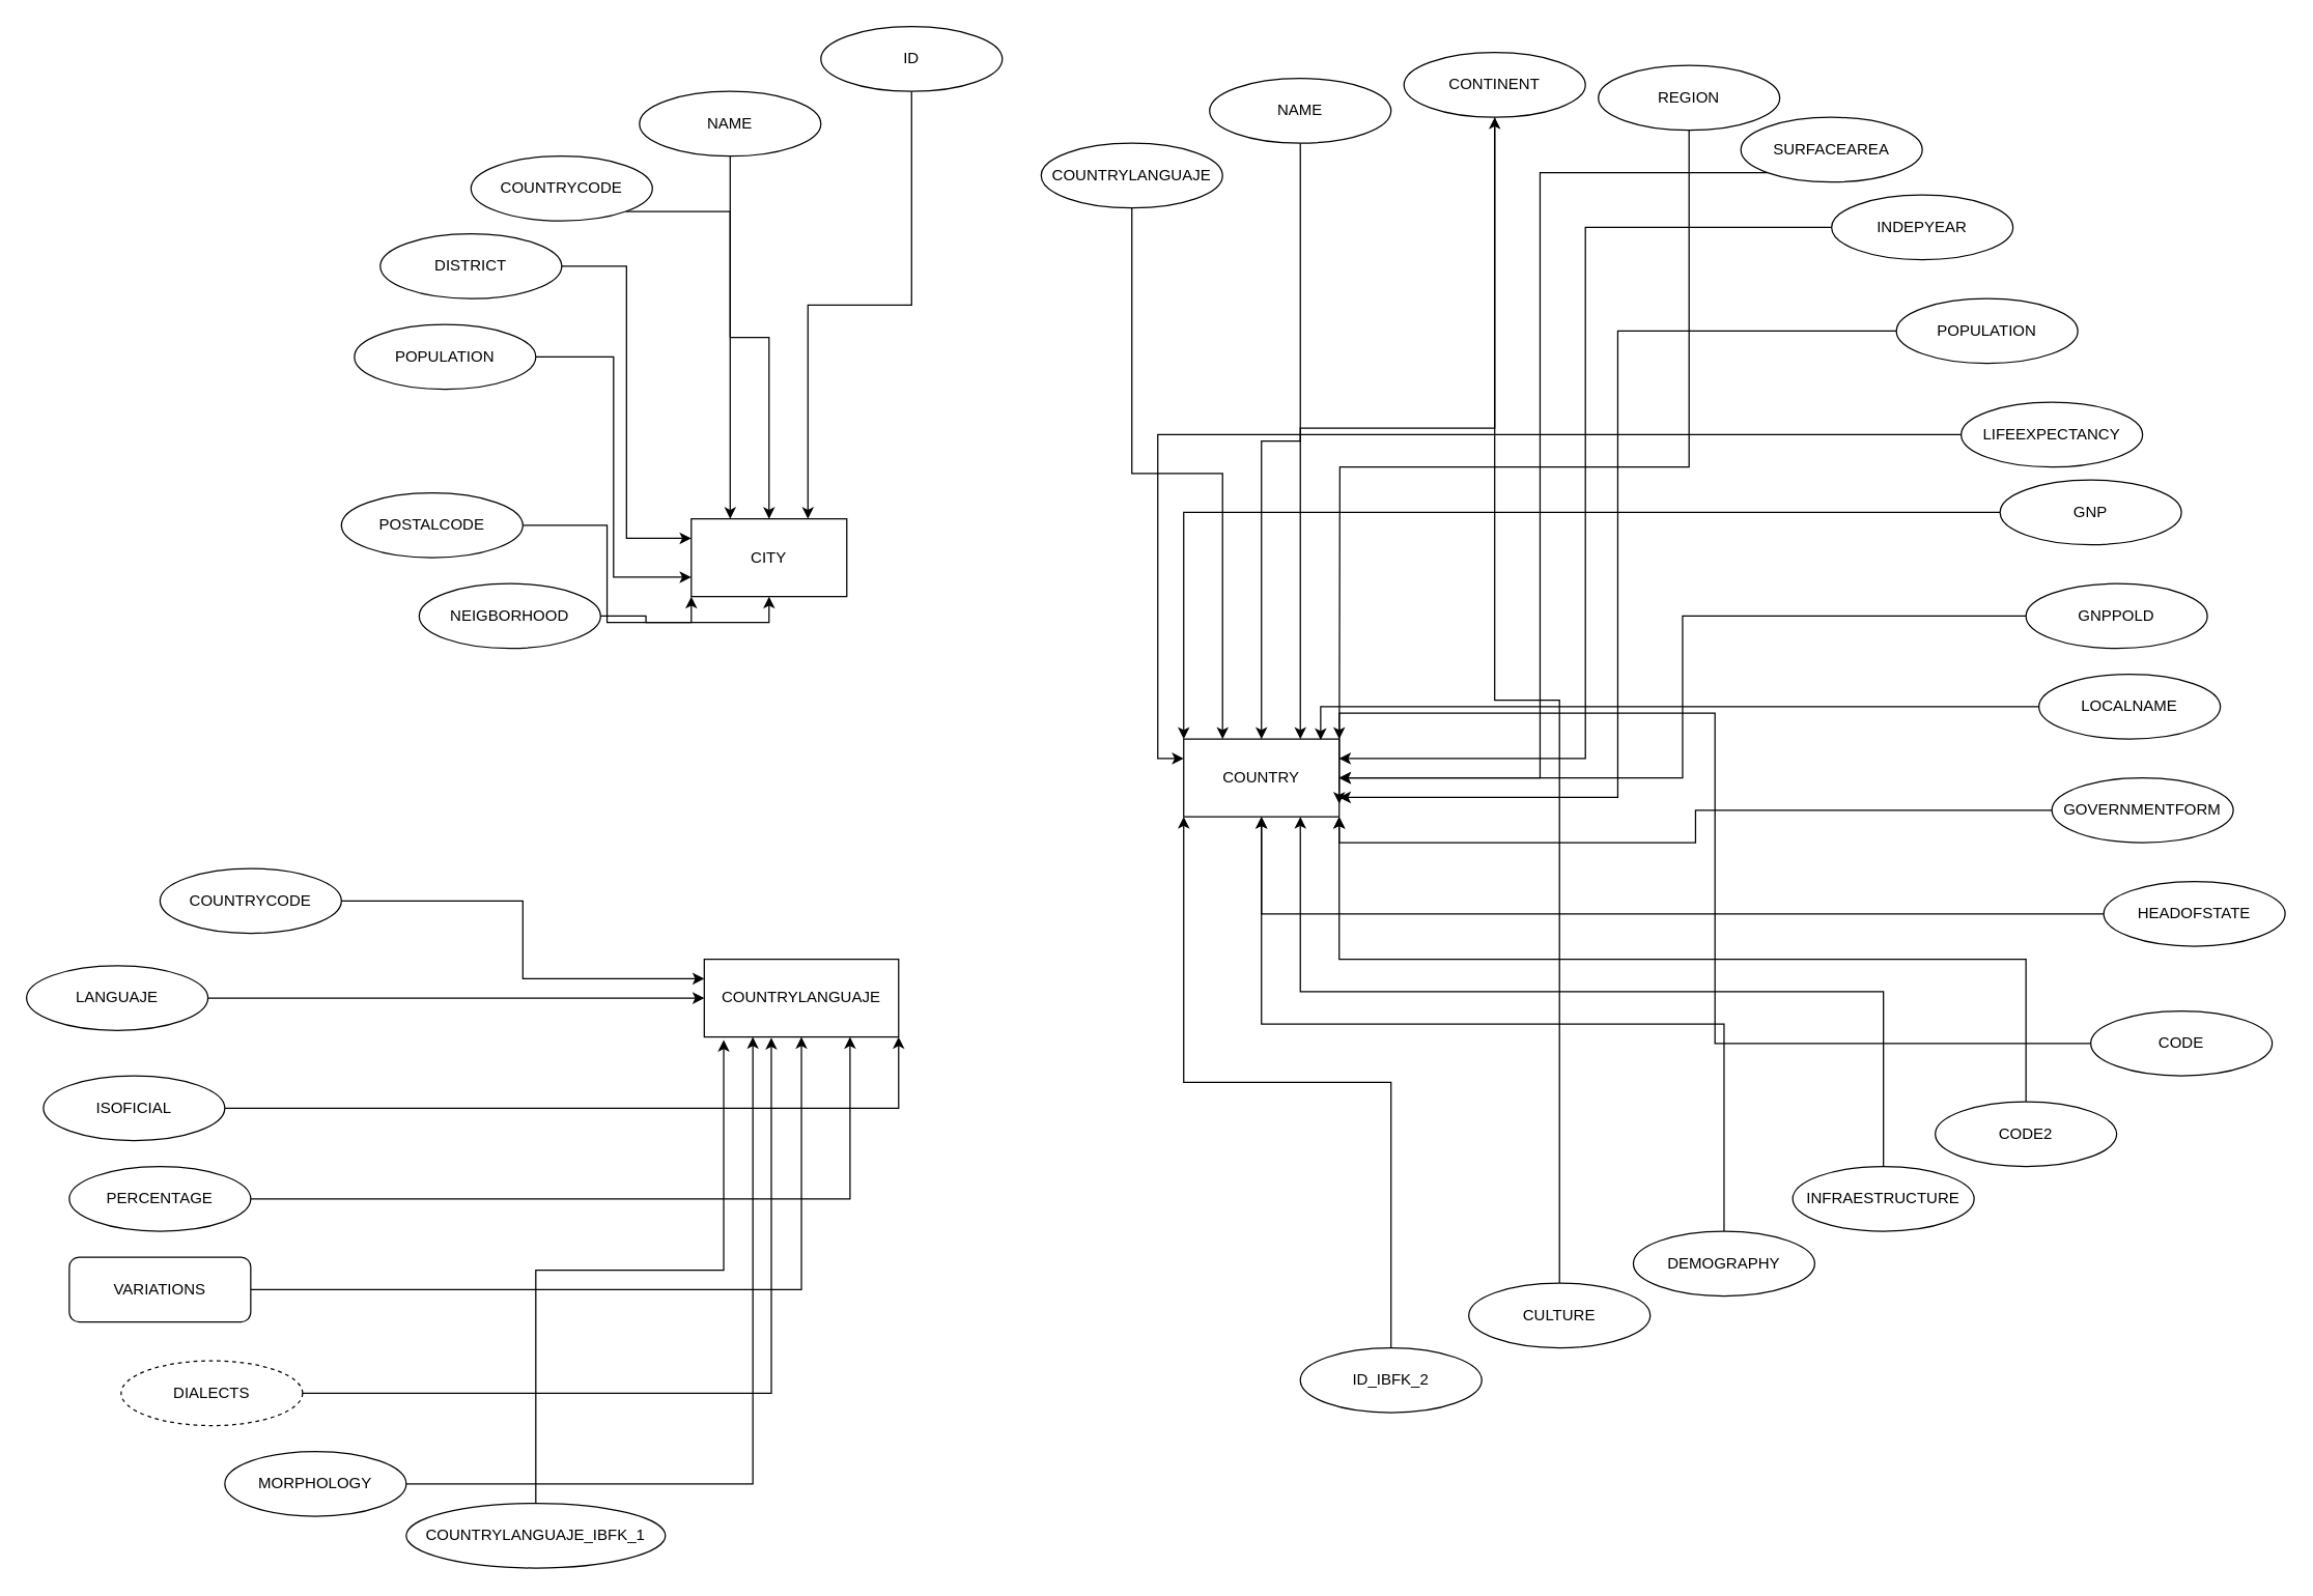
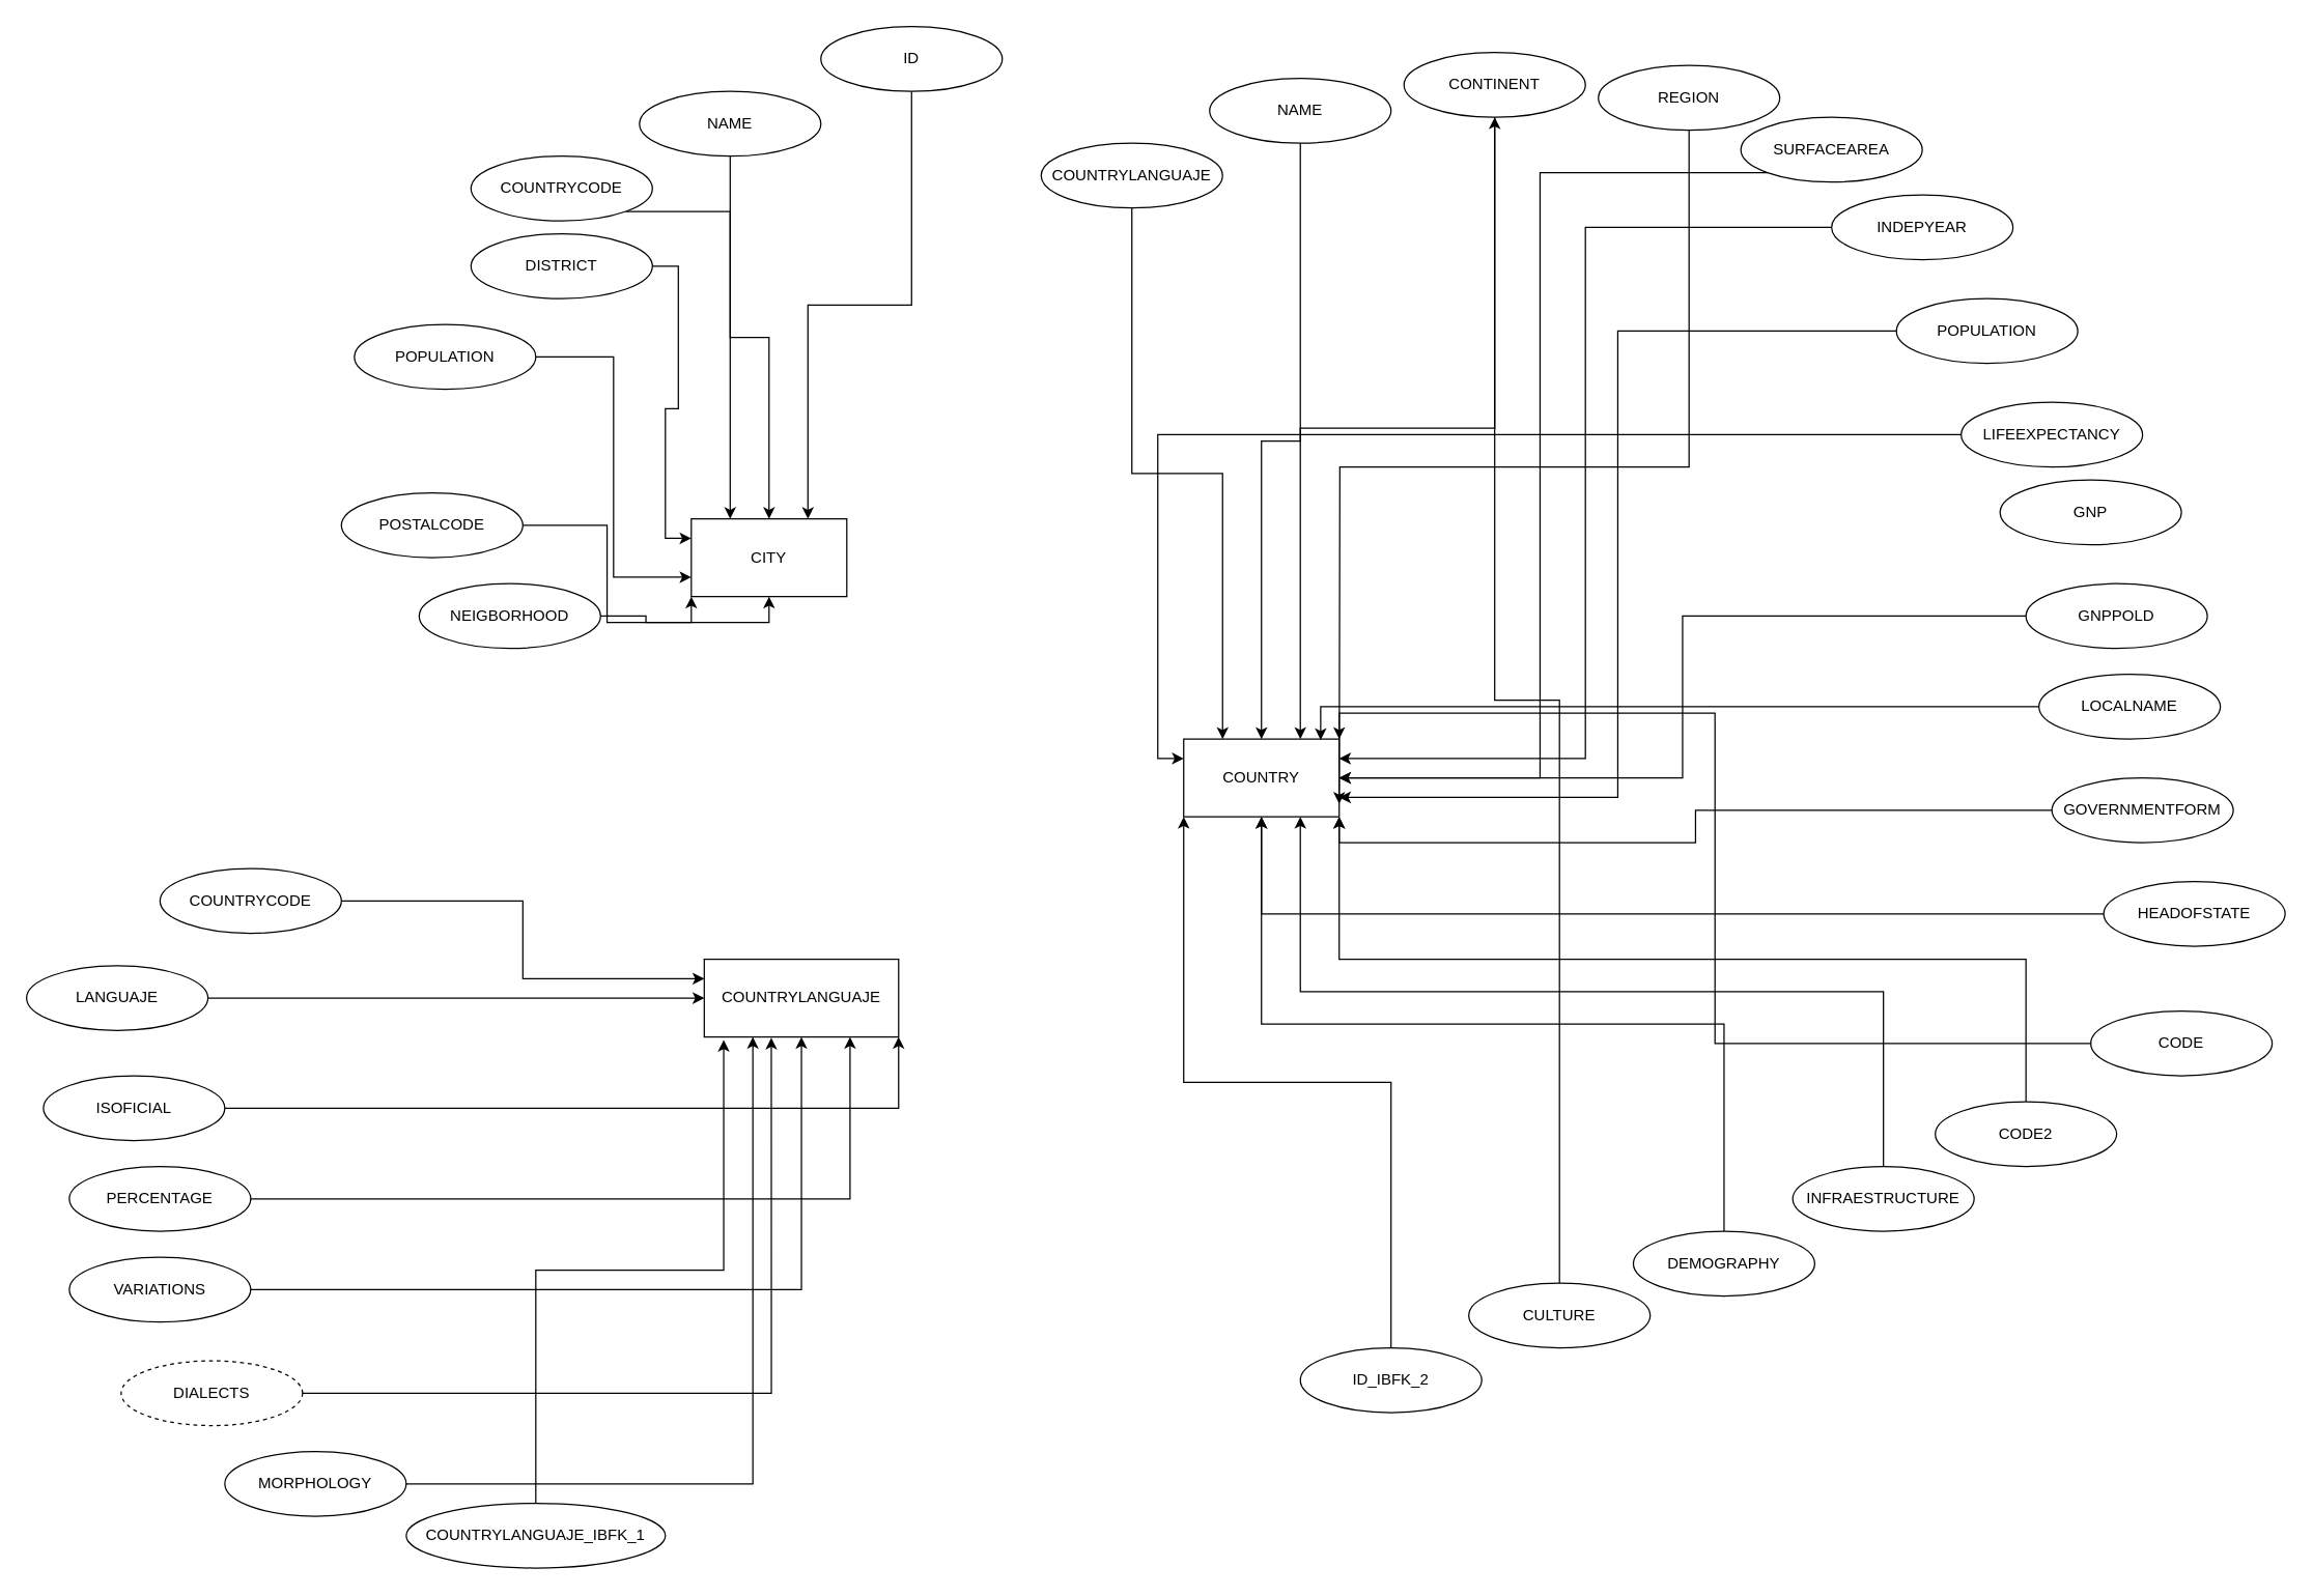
- <mxCell id="6" value="DISTRICT" style="ellipse;whiteSpace=wrap;html=1;" vertex="1" parent="1"><mxGeometry x="293" y="180" width="140" height="50" as="geometry" /></mxCell>
+ <mxCell id="6" value="DISTRICT" style="ellipse;whiteSpace=wrap;html=1;" vertex="1" parent="1"><mxGeometry x="363" y="180" width="140" height="50" as="geometry" /></mxCell>
- <mxCell id="24" style="edgeStyle=orthogonalEdgeStyle;rounded=0;orthogonalLoop=1;jettySize=auto;html=1;exitX=0;exitY=0.5;exitDx=0;exitDy=0;entryX=0;entryY=0;entryDx=0;entryDy=0;" edge="1" parent="1" source="25" target="17"><mxGeometry relative="1" as="geometry" /></mxCell>
- <mxCell id="65" value="VARIATIONS" style="whiteSpace=wrap;html=1;rounded=1;" vertex="1" parent="1"><mxGeometry x="53" y="970" width="140" height="50" as="geometry" /></mxCell>
+ <mxCell id="65" value="VARIATIONS" style="ellipse;whiteSpace=wrap;html=1;" vertex="1" parent="1"><mxGeometry x="53" y="970" width="140" height="50" as="geometry" /></mxCell>
